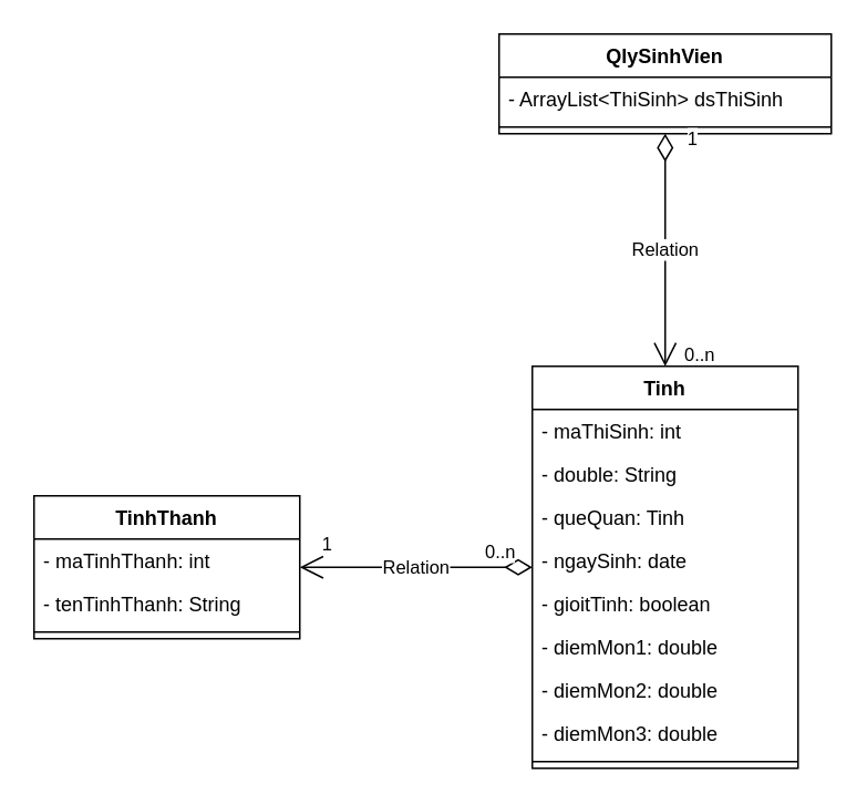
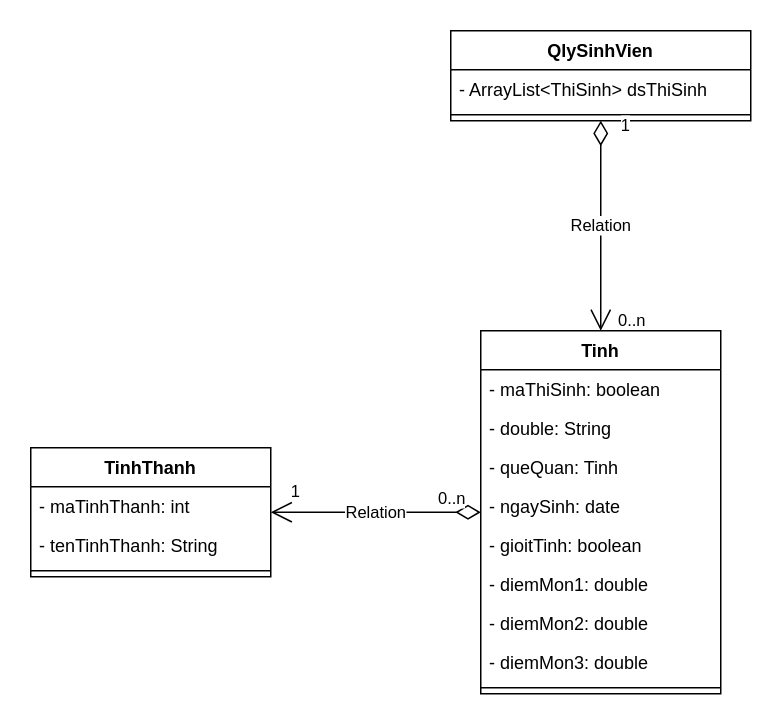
- <mxCell id="13" value="- maThiSinh: int&#10;" style="text;strokeColor=none;fillColor=none;align=left;verticalAlign=top;spacingLeft=4;spacingRight=4;overflow=hidden;rotatable=0;points=[[0,0.5],[1,0.5]];portConstraint=eastwest;" vertex="1" parent="12"><mxGeometry y="26" width="160" height="26" as="geometry" /></mxCell>
+ <mxCell id="13" value="- maThiSinh: boolean&#10;" style="text;strokeColor=none;fillColor=none;align=left;verticalAlign=top;spacingLeft=4;spacingRight=4;overflow=hidden;rotatable=0;points=[[0,0.5],[1,0.5]];portConstraint=eastwest;" vertex="1" parent="12"><mxGeometry y="26" width="160" height="26" as="geometry" /></mxCell>
